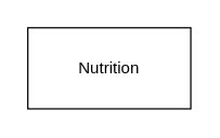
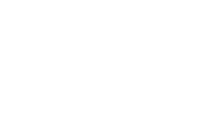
- <mxCell id="2" value="Nutrition" style="rounded=0;whiteSpace=wrap;html=1;" parent="1" vertex="1"><mxGeometry x="20" y="20" width="120" height="60" as="geometry" /></mxCell>
